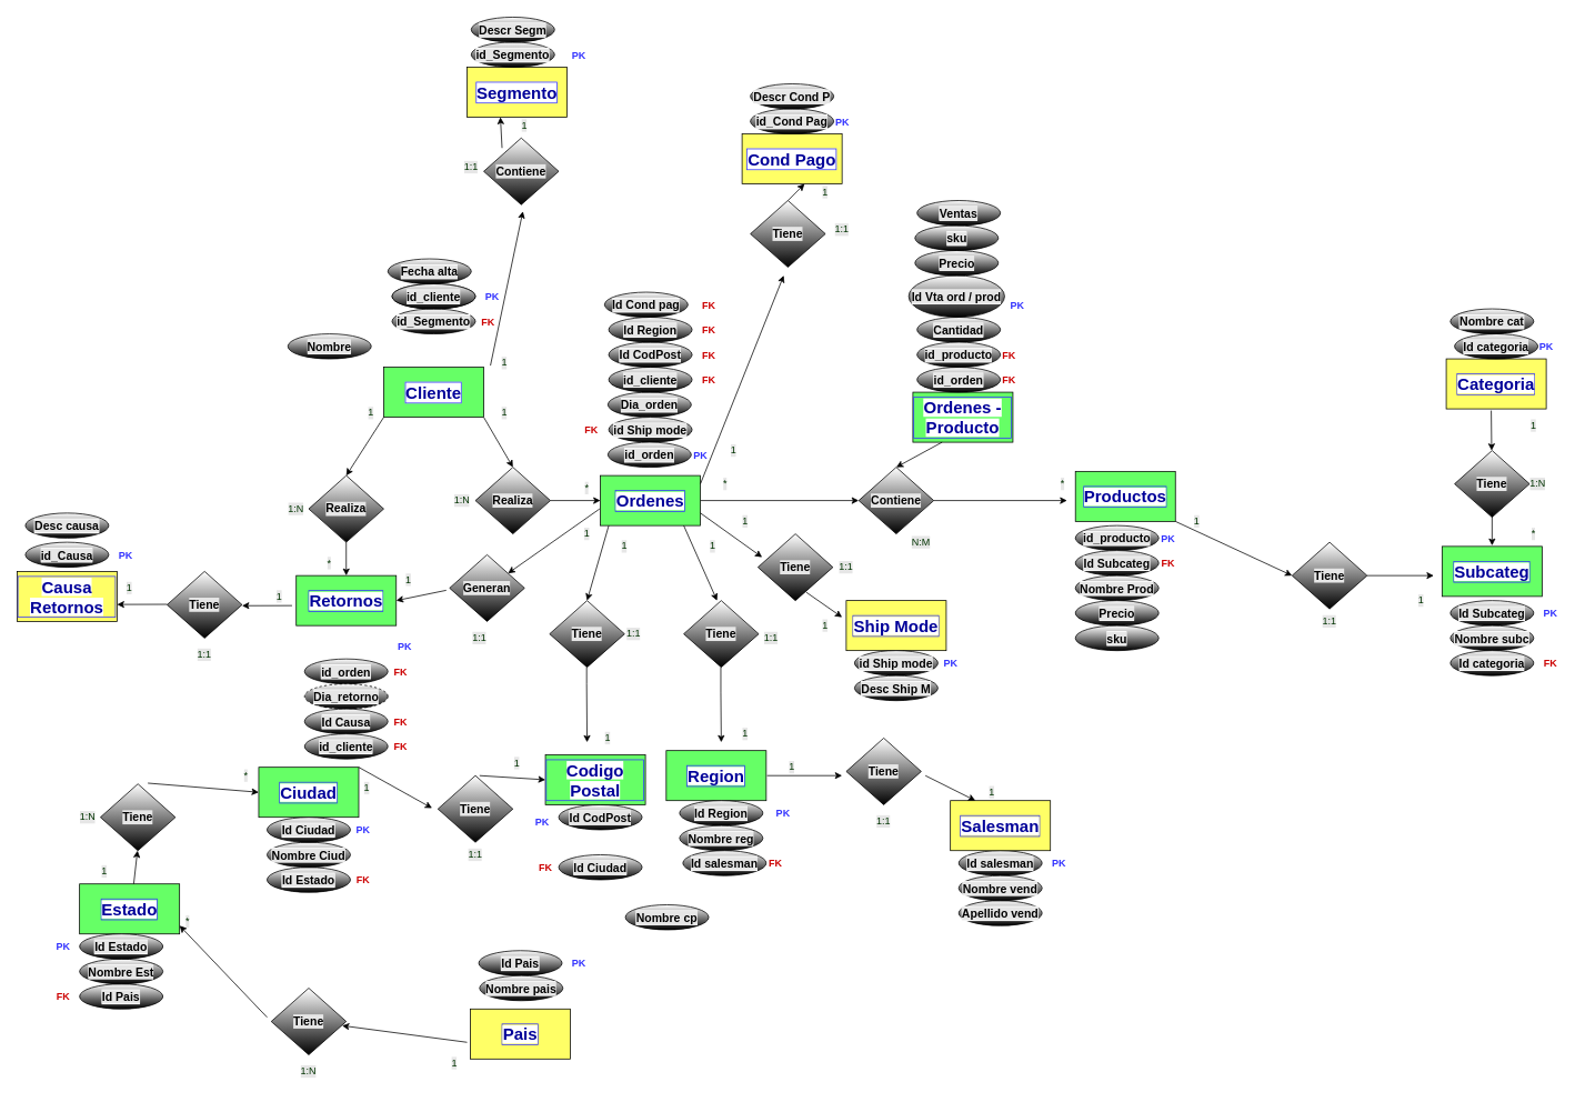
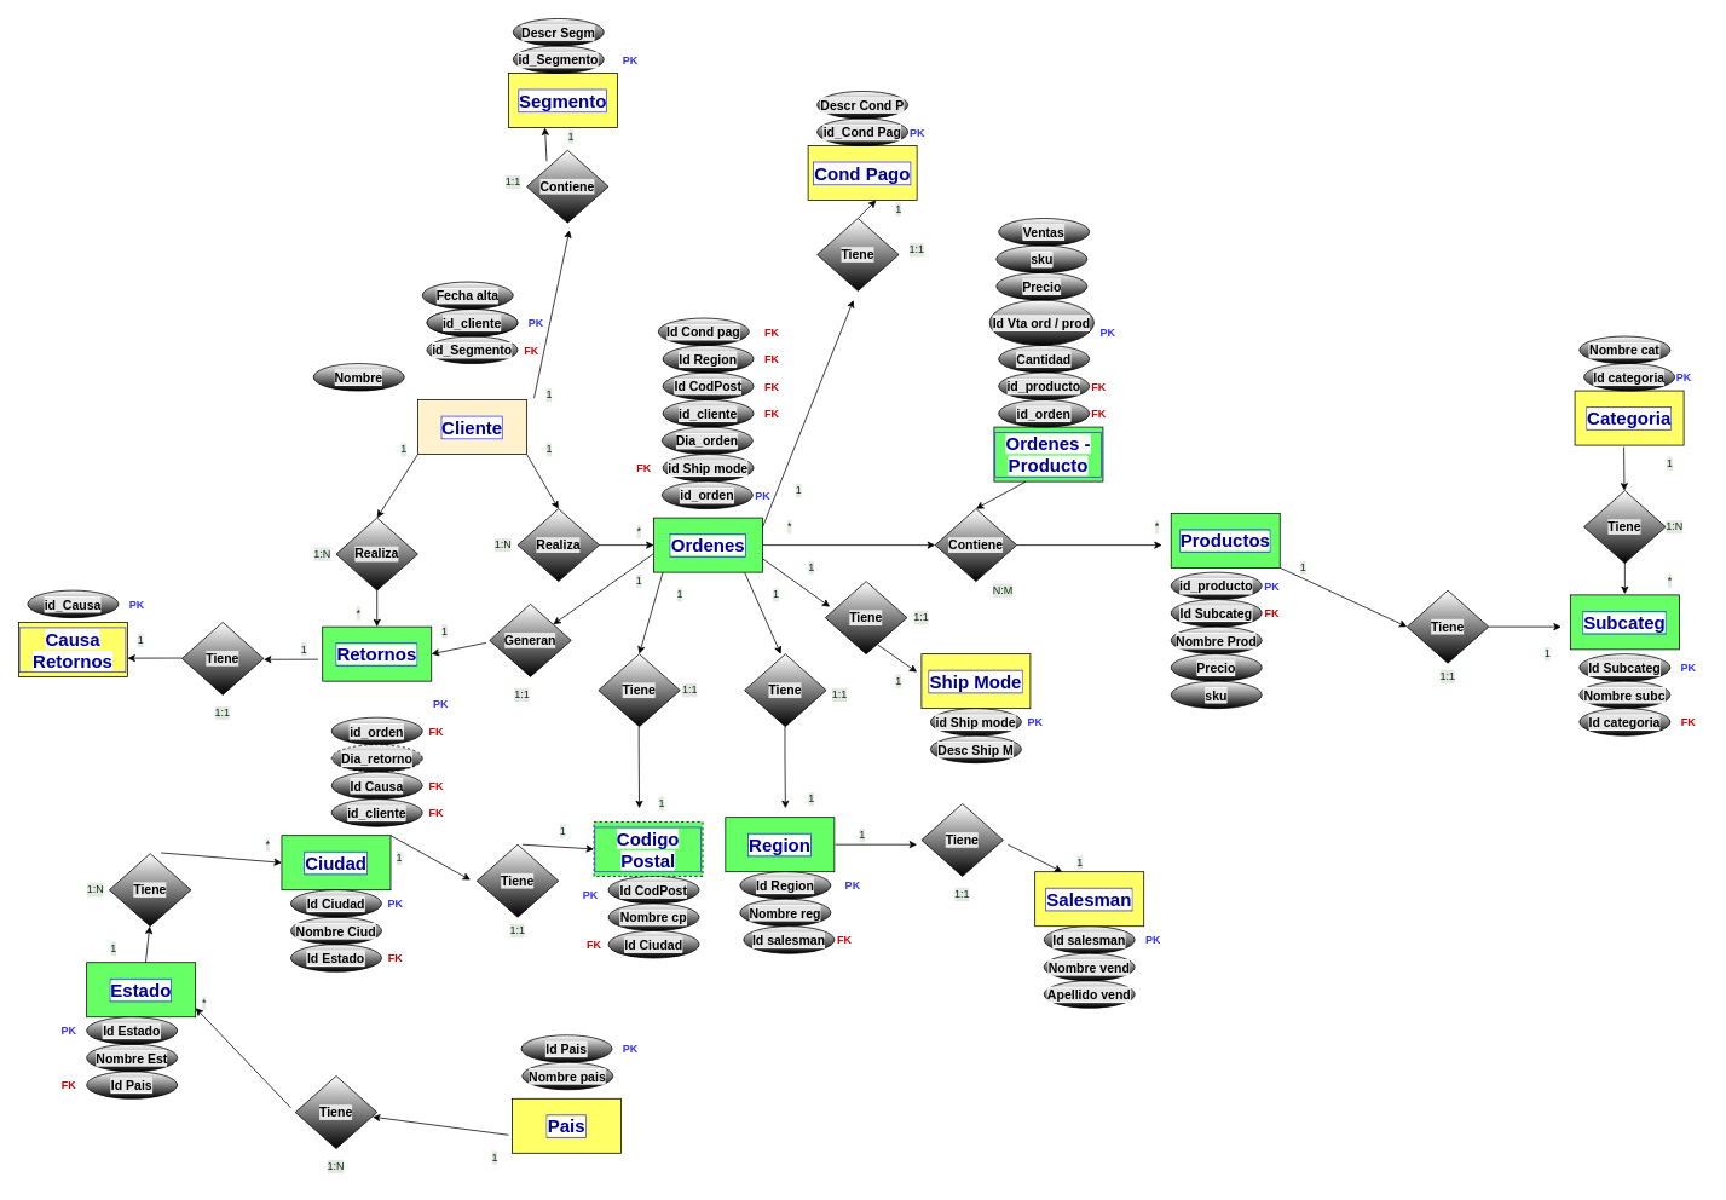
- <mxCell id="2" value="&lt;b&gt;&lt;font color=&quot;#000099&quot; style=&quot;font-size: 20px;&quot;&gt;Cliente&lt;/font&gt;&lt;/b&gt;" style="rounded=0;whiteSpace=wrap;html=1;labelBackgroundColor=default;labelBorderColor=#3333FF;fillColor=#66FF66;" vertex="1" parent="1"><mxGeometry x="460" y="440" width="120" height="60" as="geometry" /></mxCell>
+ <mxCell id="2" value="&lt;b&gt;&lt;font color=&quot;#000099&quot; style=&quot;font-size: 20px;&quot;&gt;Cliente&lt;/font&gt;&lt;/b&gt;" style="rounded=0;whiteSpace=wrap;html=1;labelBackgroundColor=default;labelBorderColor=#3333FF;fillColor=#fff2cc;" vertex="1" parent="1"><mxGeometry x="460" y="440" width="120" height="60" as="geometry" /></mxCell>
- <mxCell id="110" value="&lt;span style=&quot;font-size: 14px; background-color: rgb(230, 230, 230);&quot;&gt;&lt;b&gt;Desc causa&lt;/b&gt;&lt;/span&gt;" style="ellipse;whiteSpace=wrap;html=1;labelBackgroundColor=#FFFFFF;fontSize=15;fontColor=#000000;fillColor=#FFFFFF;gradientColor=default;" vertex="1" parent="1"><mxGeometry x="30" y="615" width="100" height="30" as="geometry" /></mxCell>
- <mxCell id="157" value="&lt;b&gt;&lt;font color=&quot;#000099&quot; style=&quot;font-size: 20px; background-color: rgb(255, 255, 255);&quot;&gt;Codigo Postal&lt;/font&gt;&lt;/b&gt;" style="rounded=0;whiteSpace=wrap;html=1;labelBorderColor=#3333FF;fillColor=#66FF66;" vertex="1" parent="1"><mxGeometry x="654" y="905" width="120" height="60" as="geometry" /></mxCell>
+ <mxCell id="157" value="&lt;b&gt;&lt;font color=&quot;#000099&quot; style=&quot;font-size: 20px; background-color: rgb(255, 255, 255);&quot;&gt;Codigo Postal&lt;/font&gt;&lt;/b&gt;" style="rounded=0;whiteSpace=wrap;html=1;labelBorderColor=#3333FF;fillColor=#66FF66;dashed=1;" vertex="1" parent="1"><mxGeometry x="654" y="905" width="120" height="60" as="geometry" /></mxCell>
- <mxCell id="156" value="&lt;b&gt;&lt;font style=&quot;font-size: 14px; background-color: rgb(230, 230, 230);&quot;&gt;Nombre cp&lt;/font&gt;&lt;/b&gt;" style="ellipse;whiteSpace=wrap;html=1;labelBackgroundColor=#FFFFFF;fontSize=15;fontColor=#000000;fillColor=#FFFFFF;gradientColor=default;" vertex="1" parent="1"><mxGeometry x="750" y="1085" width="100" height="30" as="geometry" /></mxCell>
+ <mxCell id="156" value="&lt;b&gt;&lt;font style=&quot;font-size: 14px; background-color: rgb(230, 230, 230);&quot;&gt;Nombre cp&lt;/font&gt;&lt;/b&gt;" style="ellipse;whiteSpace=wrap;html=1;labelBackgroundColor=#FFFFFF;fontSize=15;fontColor=#000000;fillColor=#FFFFFF;gradientColor=default;" vertex="1" parent="1"><mxGeometry x="670" y="995" width="100" height="30" as="geometry" /></mxCell>
